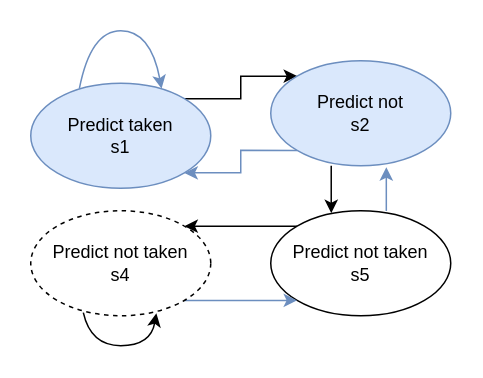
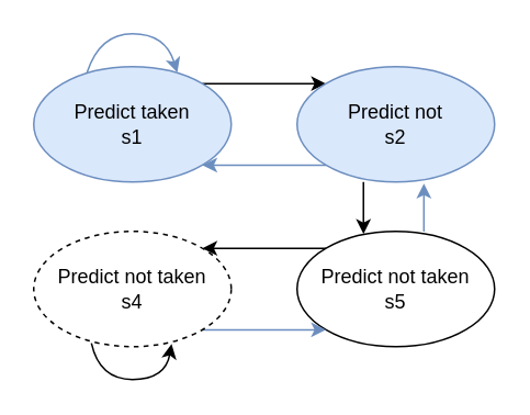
- <mxCell id="3" value="Predict taken&lt;br&gt;s1" style="ellipse;whiteSpace=wrap;html=1;fillColor=#dae8fc;strokeColor=#6c8ebf;" vertex="1" parent="1"><mxGeometry x="20" y="55" width="120" height="70" as="geometry" /></mxCell>
+ <mxCell id="3" value="Predict taken&lt;br&gt;s1" style="ellipse;whiteSpace=wrap;html=1;fillColor=#dae8fc;strokeColor=#6c8ebf;" vertex="1" parent="1"><mxGeometry x="20" y="40" width="120" height="70" as="geometry" /></mxCell>
